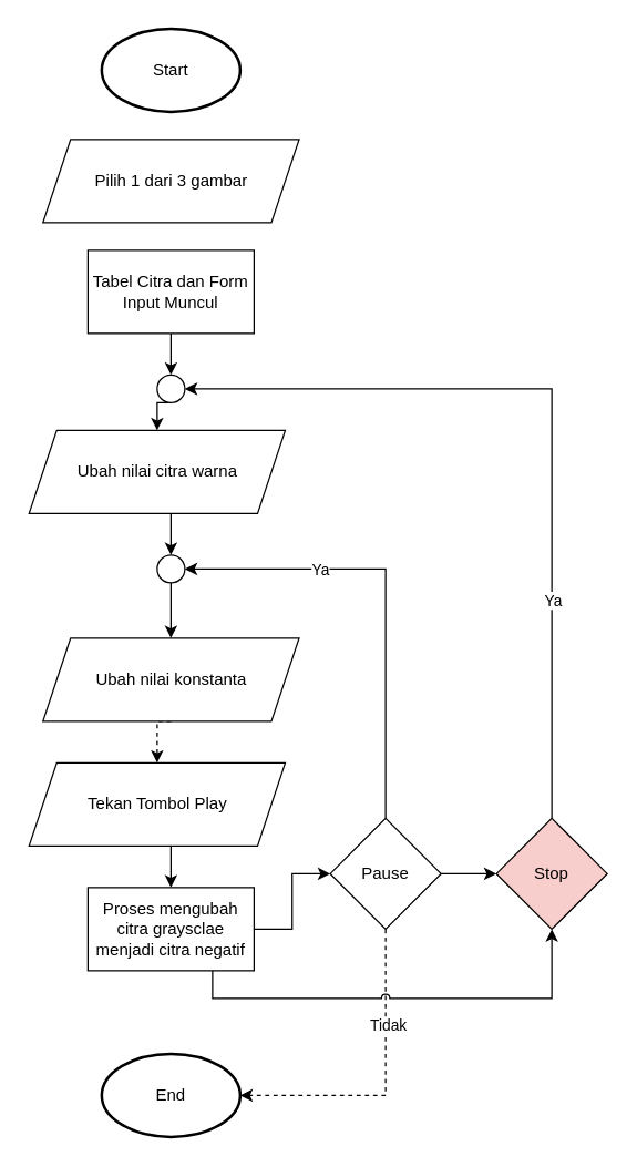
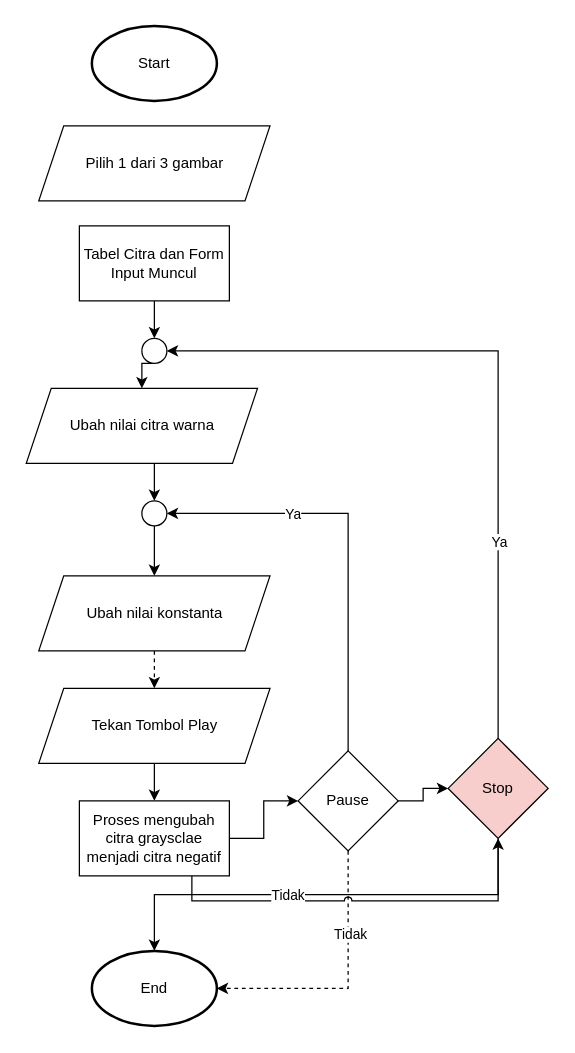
- <mxCell id="11" value="Tekan Tombol Play" style="shape=parallelogram;perimeter=parallelogramPerimeter;whiteSpace=wrap;html=1;fixedSize=1;" vertex="1" parent="1"><mxGeometry x="20.5" y="550" width="185" height="60" as="geometry" /></mxCell>
+ <mxCell id="11" value="Tekan Tombol Play" style="shape=parallelogram;perimeter=parallelogramPerimeter;whiteSpace=wrap;html=1;fixedSize=1;" vertex="1" parent="1"><mxGeometry x="30.5" y="550" width="185" height="60" as="geometry" /></mxCell>
- <mxCell id="17" value="Pause" style="rhombus;whiteSpace=wrap;html=1;" vertex="1" parent="1"><mxGeometry x="238" y="590" width="80" height="80" as="geometry" /></mxCell>
+ <mxCell id="17" value="Pause" style="rhombus;whiteSpace=wrap;html=1;" vertex="1" parent="1"><mxGeometry x="238" y="600" width="80" height="80" as="geometry" /></mxCell>
+ <mxCell id="27" style="edgeStyle=orthogonalEdgeStyle;rounded=0;orthogonalLoop=1;jettySize=auto;html=1;exitX=0.5;exitY=1;exitDx=0;exitDy=0;entryX=0.5;entryY=0;entryDx=0;entryDy=0;entryPerimeter=0;" edge="1" parent="1" source="25" target="3"><mxGeometry relative="1" as="geometry" /></mxCell>
+ <mxCell id="28" value="Tidak" style="edgeLabel;html=1;align=center;verticalAlign=middle;resizable=0;points=[];" vertex="1" connectable="0" parent="27"><mxGeometry x="0.175" relative="1" as="geometry"><mxPoint as="offset" /></mxGeometry></mxCell>
